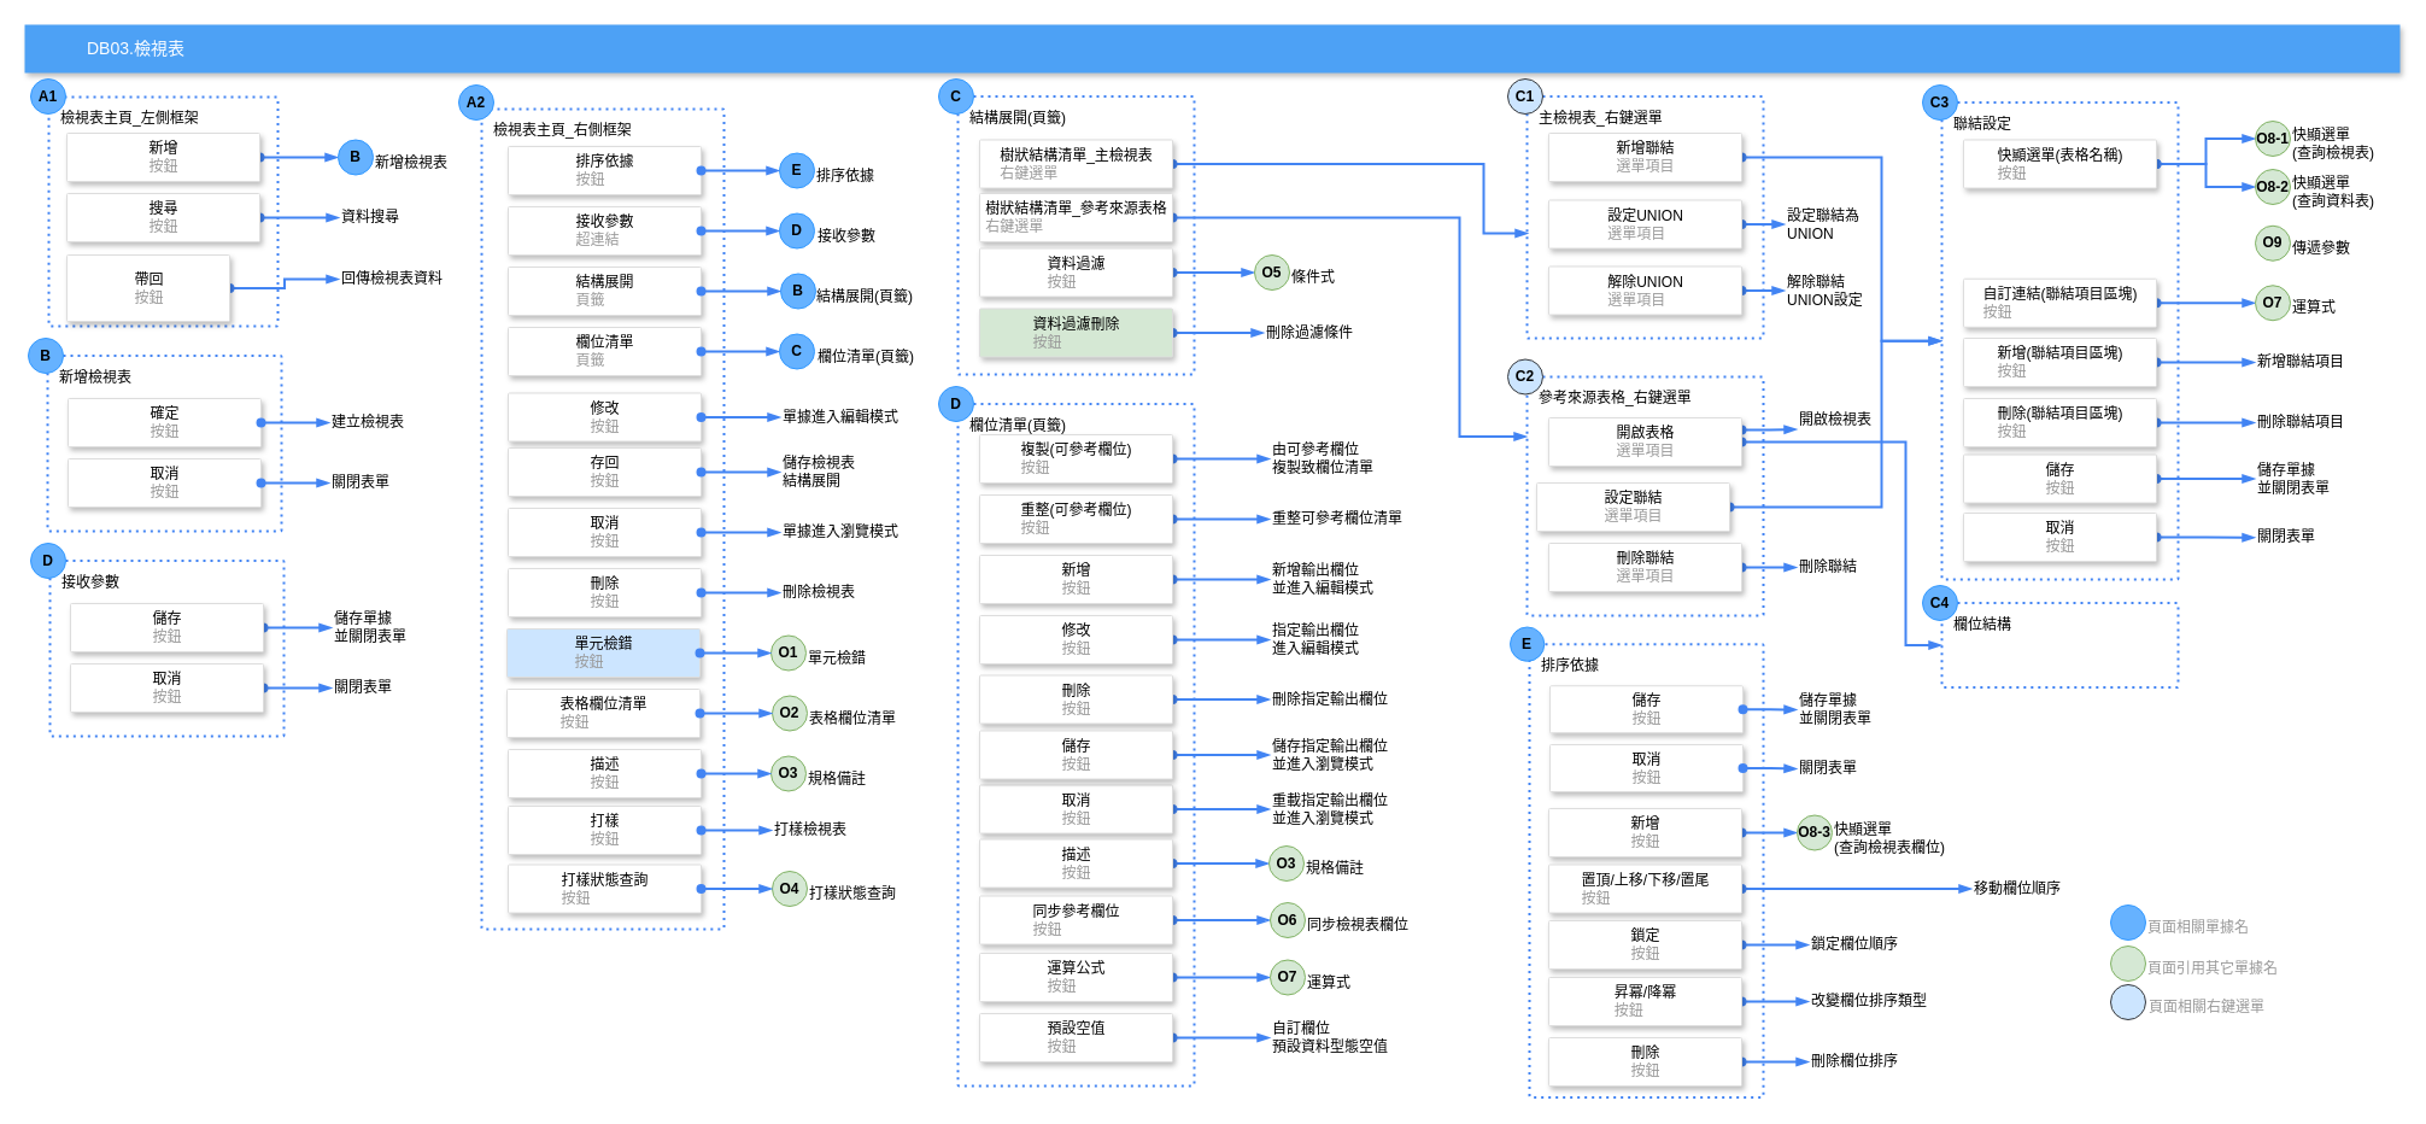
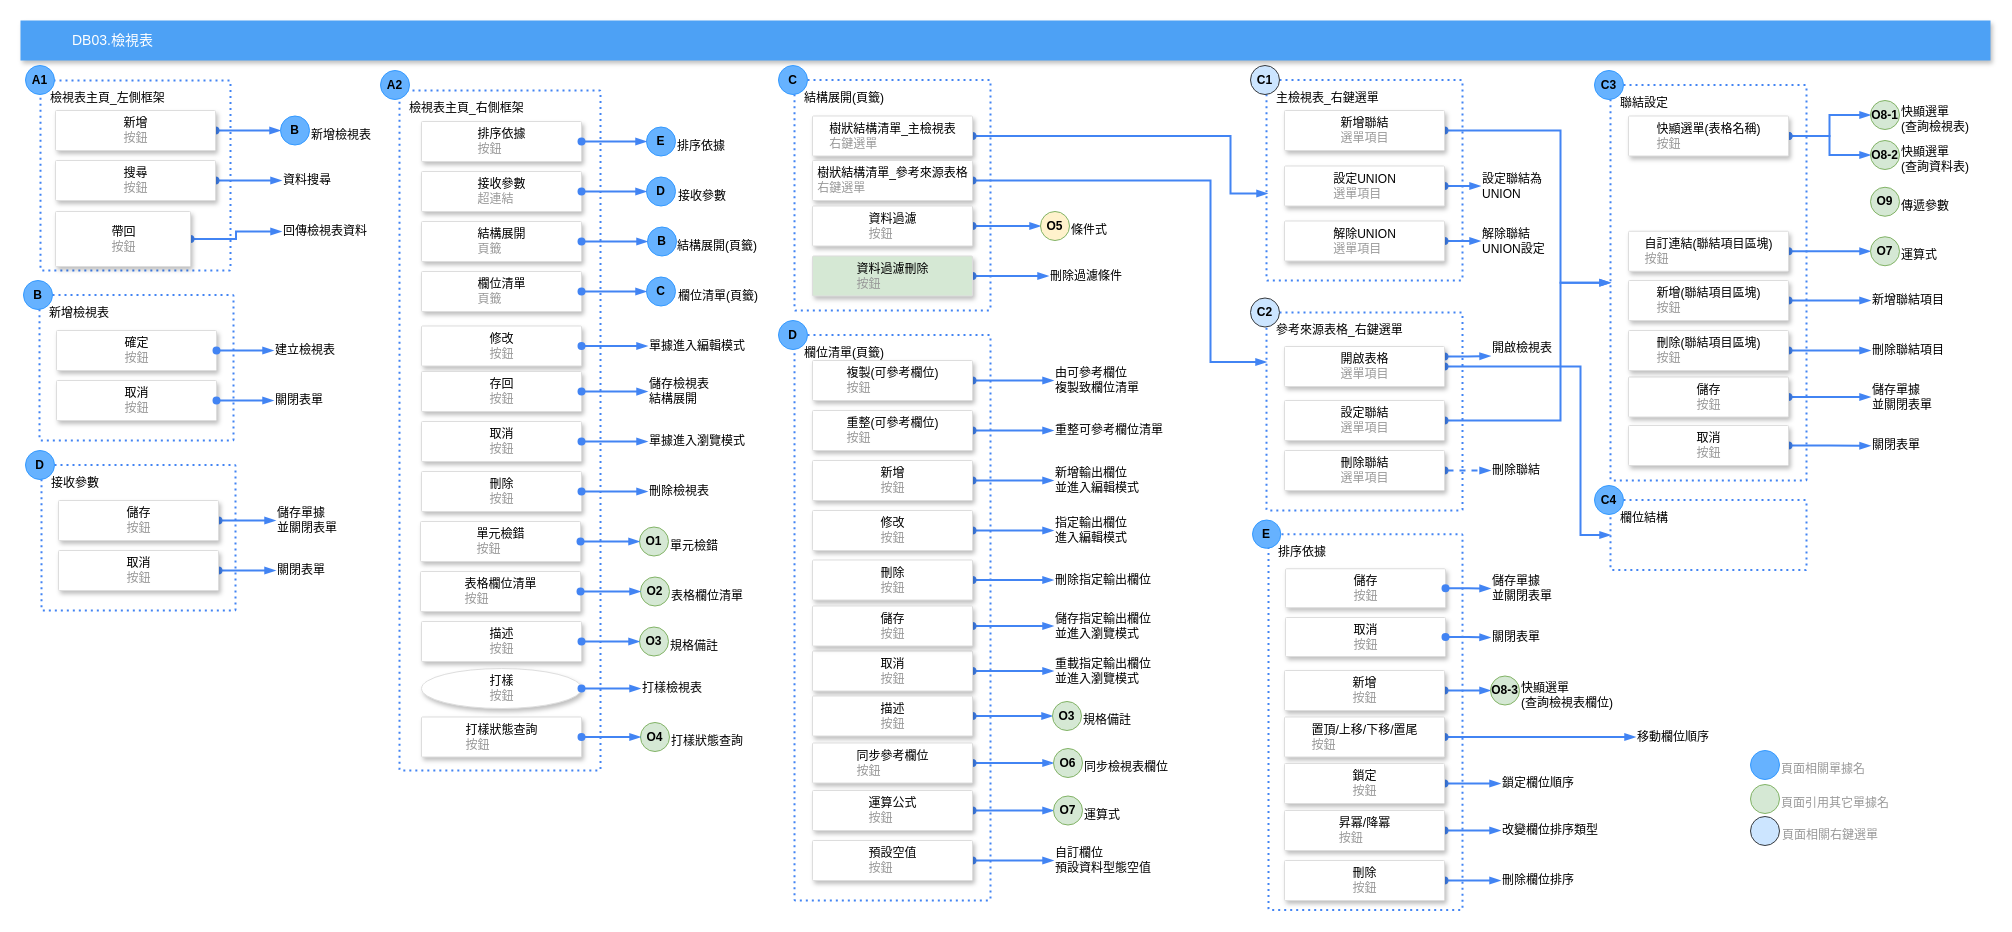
- <mxCell id="138" value="O5" style="ellipse;whiteSpace=wrap;html=1;aspect=fixed;strokeColor=#82b366;fontStyle=1;fillColor=#d5e8d4;" vertex="1" parent="136"><mxGeometry width="29" height="29" as="geometry" /></mxCell>
+ <mxCell id="138" value="O5" style="ellipse;whiteSpace=wrap;html=1;aspect=fixed;strokeColor=#82b366;fontStyle=1;fillColor=#fff2cc;" vertex="1" parent="136"><mxGeometry width="29" height="29" as="geometry" /></mxCell>
- <mxCell id="153" value="&lt;div style=&quot;text-align: left&quot;&gt;&lt;font color=&quot;#000000&quot;&gt;&lt;span style=&quot;font-size: 12px&quot;&gt;設定聯結&lt;/span&gt;&lt;/font&gt;&lt;/div&gt;&lt;div style=&quot;text-align: left&quot;&gt;&lt;font color=&quot;#999999&quot;&gt;&lt;span style=&quot;font-size: 12px&quot;&gt;選單項目&lt;/span&gt;&lt;/font&gt;&lt;/div&gt;" style="strokeColor=#dddddd;fillColor=#ffffff;shadow=1;strokeWidth=1;rounded=1;absoluteArcSize=1;arcSize=2;fontSize=10;fontColor=#9E9E9E;align=center;html=1;" vertex="1" parent="1"><mxGeometry x="1274" y="400" width="160" height="40" as="geometry" /></mxCell>
+ <mxCell id="153" value="&lt;div style=&quot;text-align: left&quot;&gt;&lt;font color=&quot;#000000&quot;&gt;&lt;span style=&quot;font-size: 12px&quot;&gt;設定聯結&lt;/span&gt;&lt;/font&gt;&lt;/div&gt;&lt;div style=&quot;text-align: left&quot;&gt;&lt;font color=&quot;#999999&quot;&gt;&lt;span style=&quot;font-size: 12px&quot;&gt;選單項目&lt;/span&gt;&lt;/font&gt;&lt;/div&gt;" style="strokeColor=#dddddd;fillColor=#ffffff;shadow=1;strokeWidth=1;rounded=1;absoluteArcSize=1;arcSize=2;fontSize=10;fontColor=#9E9E9E;align=center;html=1;" vertex="1" parent="1"><mxGeometry x="1284" y="400" width="160" height="40" as="geometry" /></mxCell>
- <mxCell id="154" value="" style="edgeStyle=orthogonalEdgeStyle;rounded=0;orthogonalLoop=1;jettySize=auto;html=1;startArrow=oval;startFill=1;endArrow=blockThin;endFill=1;strokeColor=#4284F3;strokeWidth=2;" edge="1" parent="1" source="155" target="159"><mxGeometry relative="1" as="geometry" /></mxCell>
+ <mxCell id="154" value="" style="edgeStyle=orthogonalEdgeStyle;rounded=0;orthogonalLoop=1;jettySize=auto;html=1;startArrow=oval;startFill=1;endArrow=blockThin;endFill=1;strokeColor=#4284F3;strokeWidth=2;dashed=1;" edge="1" parent="1" source="155" target="159"><mxGeometry relative="1" as="geometry" /></mxCell>
- <mxCell id="69" value="&lt;div style=&quot;text-align: left&quot;&gt;&lt;font color=&quot;#000000&quot;&gt;&lt;span style=&quot;font-size: 12px&quot;&gt;單元檢錯&lt;/span&gt;&lt;/font&gt;&lt;/div&gt;&lt;div style=&quot;text-align: left&quot;&gt;&lt;font color=&quot;#999999&quot;&gt;&lt;span style=&quot;font-size: 12px&quot;&gt;按鈕&lt;/span&gt;&lt;/font&gt;&lt;/div&gt;" style="strokeColor=#dddddd;fillColor=#cce5ff;shadow=1;strokeWidth=1;rounded=1;absoluteArcSize=1;arcSize=2;fontSize=10;fontColor=#9E9E9E;align=center;html=1;" vertex="1" parent="56"><mxGeometry x="40" y="451" width="160" height="40" as="geometry" /></mxCell>
+ <mxCell id="69" value="&lt;div style=&quot;text-align: left&quot;&gt;&lt;font color=&quot;#000000&quot;&gt;&lt;span style=&quot;font-size: 12px&quot;&gt;單元檢錯&lt;/span&gt;&lt;/font&gt;&lt;/div&gt;&lt;div style=&quot;text-align: left&quot;&gt;&lt;font color=&quot;#999999&quot;&gt;&lt;span style=&quot;font-size: 12px&quot;&gt;按鈕&lt;/span&gt;&lt;/font&gt;&lt;/div&gt;" style="strokeColor=#dddddd;fillColor=#ffffff;shadow=1;strokeWidth=1;rounded=1;absoluteArcSize=1;arcSize=2;fontSize=10;fontColor=#9E9E9E;align=center;html=1;" vertex="1" parent="56"><mxGeometry x="40" y="451" width="160" height="40" as="geometry" /></mxCell>
- <mxCell id="72" value="&lt;div style=&quot;text-align: left&quot;&gt;&lt;font color=&quot;#000000&quot;&gt;&lt;span style=&quot;font-size: 12px&quot;&gt;打樣&lt;/span&gt;&lt;/font&gt;&lt;/div&gt;&lt;div style=&quot;text-align: left&quot;&gt;&lt;font color=&quot;#999999&quot;&gt;&lt;span style=&quot;font-size: 12px&quot;&gt;按鈕&lt;/span&gt;&lt;/font&gt;&lt;/div&gt;" style="strokeColor=#dddddd;fillColor=#ffffff;shadow=1;strokeWidth=1;rounded=1;absoluteArcSize=1;arcSize=2;fontSize=10;fontColor=#9E9E9E;align=center;html=1;" vertex="1" parent="56"><mxGeometry x="41" y="598" width="160" height="40" as="geometry" /></mxCell>
+ <mxCell id="72" value="&lt;div style=&quot;text-align: left&quot;&gt;&lt;font color=&quot;#000000&quot;&gt;&lt;span style=&quot;font-size: 12px&quot;&gt;打樣&lt;/span&gt;&lt;/font&gt;&lt;/div&gt;&lt;div style=&quot;text-align: left&quot;&gt;&lt;font color=&quot;#999999&quot;&gt;&lt;span style=&quot;font-size: 12px&quot;&gt;按鈕&lt;/span&gt;&lt;/font&gt;&lt;/div&gt;" style="ellipse;strokeColor=#dddddd;fillColor=#ffffff;shadow=1;strokeWidth=1;absoluteArcSize=1;arcSize=2;fontSize=10;fontColor=#9E9E9E;align=center;html=1;" vertex="1" parent="56"><mxGeometry x="41" y="598" width="160" height="40" as="geometry" /></mxCell>
